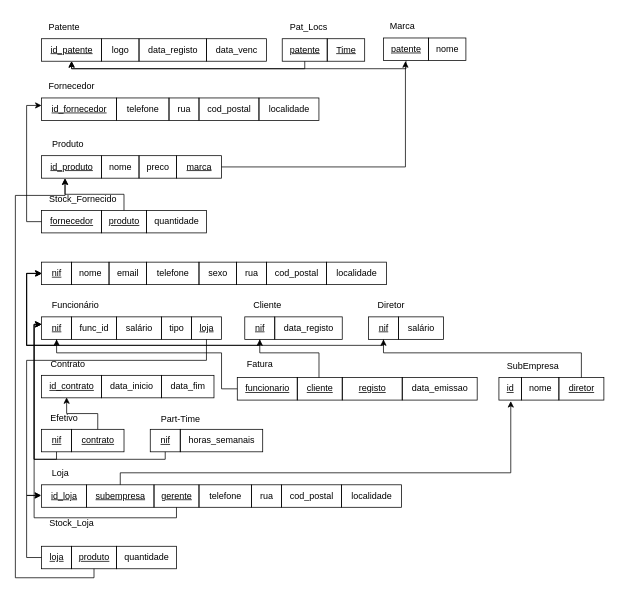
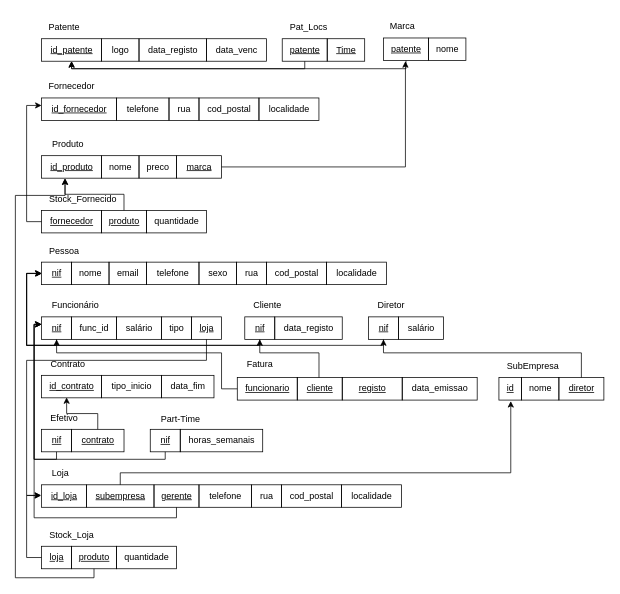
+ <mxCell id="33" value="Pessoa" style="text;html=1;align=center;verticalAlign=middle;resizable=0;points=[];autosize=1;strokeColor=none;fillColor=none;" vertex="1" parent="1"><mxGeometry x="54.92" y="319" width="60" height="30" as="geometry" /></mxCell>
- <mxCell id="60" value="data_inicio" style="text;html=1;align=center;verticalAlign=middle;resizable=0;points=[];autosize=1;strokeColor=default;fillColor=none;" vertex="1" parent="1"><mxGeometry x="134.92" y="500" width="80" height="30" as="geometry" /></mxCell>
+ <mxCell id="60" value="tipo_inicio" style="text;html=1;align=center;verticalAlign=middle;resizable=0;points=[];autosize=1;strokeColor=default;fillColor=none;" vertex="1" parent="1"><mxGeometry x="134.92" y="500" width="80" height="30" as="geometry" /></mxCell>
- <mxCell id="93" value="&lt;div&gt;Stock_Loja&lt;/div&gt;" style="text;html=1;align=center;verticalAlign=middle;resizable=0;points=[];autosize=1;strokeColor=none;fillColor=none;" vertex="1" parent="1"><mxGeometry x="54.92" y="683" width="80" height="30" as="geometry" /></mxCell>
+ <mxCell id="93" value="&lt;div&gt;Stock_Loja&lt;/div&gt;" style="text;html=1;align=center;verticalAlign=middle;resizable=0;points=[];autosize=1;strokeColor=none;fillColor=none;" vertex="1" parent="1"><mxGeometry x="54.92" y="698" width="80" height="30" as="geometry" /></mxCell>
